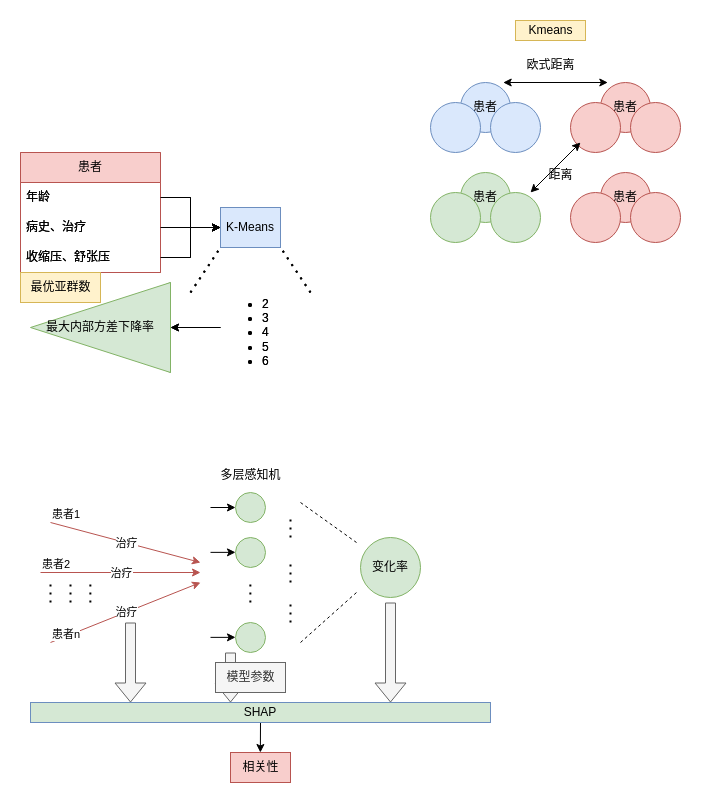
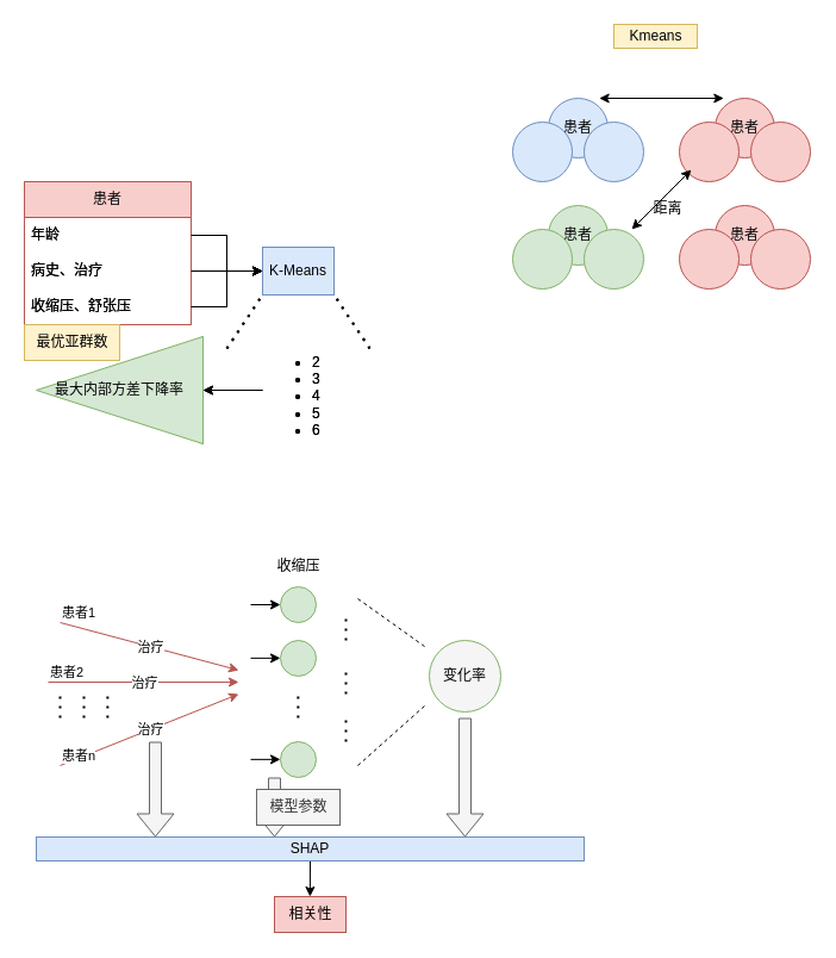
- <mxCell id="76" value="欧式距离" style="text;html=1;align=center;verticalAlign=middle;resizable=0;points=[];autosize=1;strokeColor=none;fillColor=none;" vertex="1" parent="1"><mxGeometry x="515" y="50" width="70" height="30" as="geometry" /></mxCell>
- <mxCell id="48" value="多层感知机" style="text;html=1;align=center;verticalAlign=middle;resizable=0;points=[];autosize=1;strokeColor=none;fillColor=none;" parent="1" vertex="1"><mxGeometry x="210" y="460" width="80" height="30" as="geometry" /></mxCell>
+ <mxCell id="48" value="收缩压" style="text;html=1;align=center;verticalAlign=middle;resizable=0;points=[];autosize=1;strokeColor=none;fillColor=none;" parent="1" vertex="1"><mxGeometry x="210" y="460" width="80" height="30" as="geometry" /></mxCell>
- <mxCell id="54" value="变化率" style="ellipse;whiteSpace=wrap;html=1;aspect=fixed;fillColor=#d5e8d4;strokeColor=#82b366;" parent="1" vertex="1"><mxGeometry x="360" y="537" width="60" height="60" as="geometry" /></mxCell>
+ <mxCell id="54" value="变化率" style="ellipse;whiteSpace=wrap;html=1;aspect=fixed;fillColor=#f5f5f5;strokeColor=#82b366;" parent="1" vertex="1"><mxGeometry x="360" y="537" width="60" height="60" as="geometry" /></mxCell>
- <mxCell id="60" value="SHAP" style="rounded=0;whiteSpace=wrap;html=1;fillColor=#d5e8d4;strokeColor=#6c8ebf;" parent="1" vertex="1"><mxGeometry x="30" y="702" width="460" height="20" as="geometry" /></mxCell>
+ <mxCell id="60" value="SHAP" style="rounded=0;whiteSpace=wrap;html=1;fillColor=#dae8fc;strokeColor=#6c8ebf;" parent="1" vertex="1"><mxGeometry x="30" y="702" width="460" height="20" as="geometry" /></mxCell>
